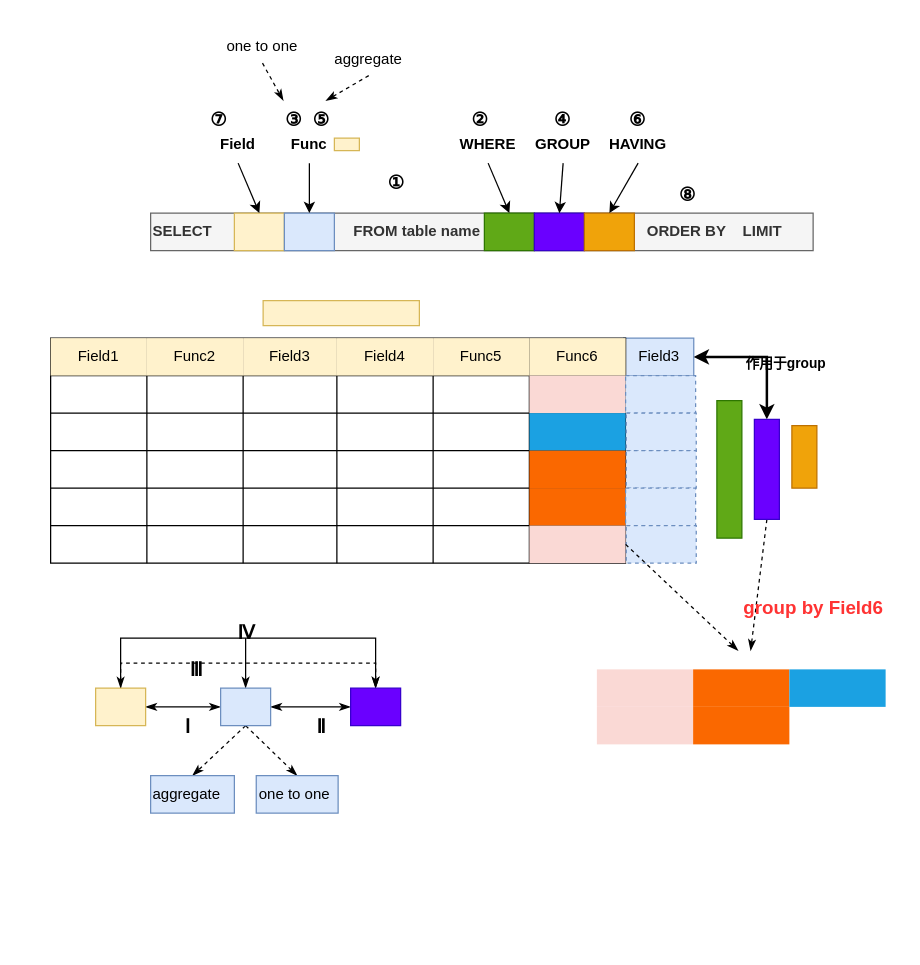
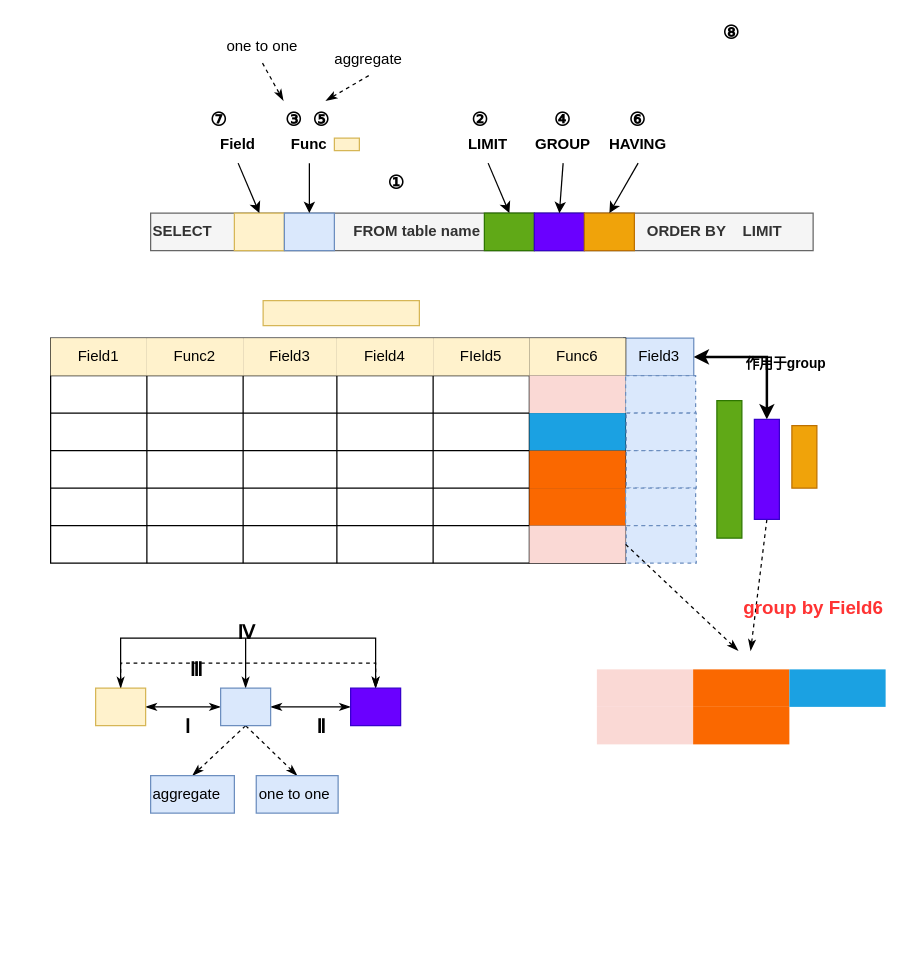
- <mxCell id="18" value="&lt;b&gt;WHERE&lt;/b&gt;" style="text;html=1;strokeColor=none;fillColor=none;align=center;verticalAlign=middle;whiteSpace=wrap;rounded=0;" parent="1" vertex="1"><mxGeometry x="360" y="100" width="60" height="30" as="geometry" /></mxCell>
+ <mxCell id="18" value="&lt;b&gt;LIMIT&lt;/b&gt;" style="text;html=1;strokeColor=none;fillColor=none;align=center;verticalAlign=middle;whiteSpace=wrap;rounded=0;" parent="1" vertex="1"><mxGeometry x="360" y="100" width="60" height="30" as="geometry" /></mxCell>
- <mxCell id="76" value="&lt;span style=&quot;font-size: 15px&quot;&gt;&lt;b&gt;⑧&lt;/b&gt;&lt;/span&gt;" style="text;html=1;strokeColor=none;fillColor=none;align=center;verticalAlign=middle;whiteSpace=wrap;rounded=0;" vertex="1" parent="1"><mxGeometry x="520" y="140" width="60" height="30" as="geometry" /></mxCell>
+ <mxCell id="76" value="&lt;span style=&quot;font-size: 15px&quot;&gt;&lt;b&gt;⑧&lt;/b&gt;&lt;/span&gt;" style="text;html=1;strokeColor=none;fillColor=none;align=center;verticalAlign=middle;whiteSpace=wrap;rounded=0;" vertex="1" parent="1"><mxGeometry x="555" y="10" width="60" height="30" as="geometry" /></mxCell>
- <mxCell id="32" value="Func5" style="shape=partialRectangle;html=1;whiteSpace=wrap;connectable=0;overflow=hidden;fillColor=#fff2cc;top=0;left=0;bottom=0;right=0;pointerEvents=1;strokeColor=#d6b656;" vertex="1" parent="27"><mxGeometry x="306" width="77" height="30" as="geometry"><mxRectangle width="77" height="30" as="alternateBounds" /></mxGeometry></mxCell>
+ <mxCell id="32" value="FIeld5" style="shape=partialRectangle;html=1;whiteSpace=wrap;connectable=0;overflow=hidden;fillColor=#fff2cc;top=0;left=0;bottom=0;right=0;pointerEvents=1;strokeColor=#d6b656;" vertex="1" parent="27"><mxGeometry x="306" width="77" height="30" as="geometry"><mxRectangle width="77" height="30" as="alternateBounds" /></mxGeometry></mxCell>
